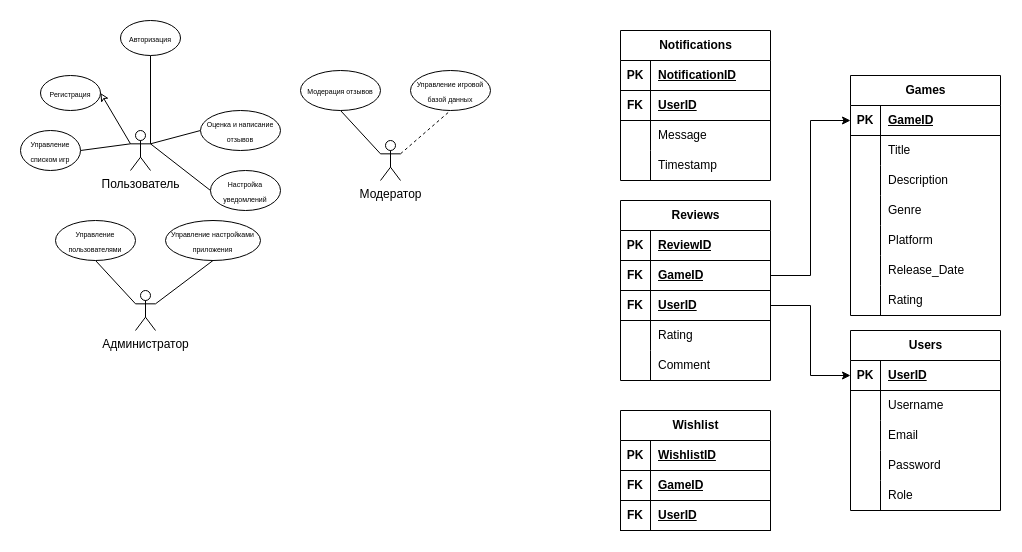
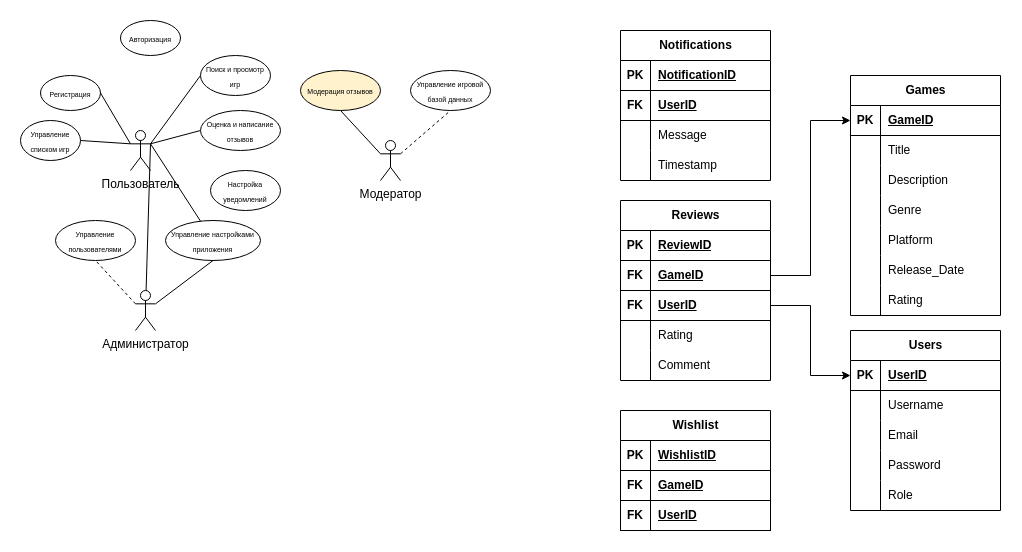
+ <mxCell id="11" value="&lt;font style=&quot;font-size: 7px;&quot;&gt;Поиск и просмотр&lt;/font&gt;&lt;div&gt;&lt;font style=&quot;font-size: 7px;&quot;&gt;игр&lt;/font&gt;&lt;/div&gt;" style="ellipse;whiteSpace=wrap;html=1;" vertex="1" parent="1"><mxGeometry x="200" y="55" width="70" height="40" as="geometry" /></mxCell>
- <mxCell id="18" value="&lt;font style=&quot;font-size: 7px;&quot;&gt;Модерация отзывов&lt;/font&gt;" style="ellipse;whiteSpace=wrap;html=1;" vertex="1" parent="1"><mxGeometry x="300" y="70" width="80" height="40" as="geometry" /></mxCell>
+ <mxCell id="18" value="&lt;font style=&quot;font-size: 7px;&quot;&gt;Модерация отзывов&lt;/font&gt;" style="ellipse;whiteSpace=wrap;html=1;fillColor=#fff2cc;" vertex="1" parent="1"><mxGeometry x="300" y="70" width="80" height="40" as="geometry" /></mxCell>
- <mxCell id="7" style="rounded=0;orthogonalLoop=1;jettySize=auto;html=1;exitX=1;exitY=0.333;exitDx=0;exitDy=0;exitPerimeter=0;entryX=0.5;entryY=1;entryDx=0;entryDy=0;endArrow=none;endFill=0;" edge="1" parent="1" source="8" target="10"><mxGeometry relative="1" as="geometry" /></mxCell>
+ <mxCell id="7" style="rounded=0;orthogonalLoop=1;jettySize=auto;html=1;exitX=1;exitY=0.333;exitDx=0;exitDy=0;exitPerimeter=0;endArrow=none;endFill=0;" edge="1" parent="1" source="8" target="24"><mxGeometry relative="1" as="geometry" /></mxCell>
- <mxCell id="3" style="rounded=0;orthogonalLoop=1;jettySize=auto;html=1;exitX=0;exitY=0.333;exitDx=0;exitDy=0;exitPerimeter=0;entryX=1;entryY=0.5;entryDx=0;entryDy=0;endArrow=classic;endFill=0;" edge="1" parent="1" source="8" target="9"><mxGeometry relative="1" as="geometry" /></mxCell>
+ <mxCell id="3" style="rounded=0;orthogonalLoop=1;jettySize=auto;html=1;exitX=0;exitY=0.333;exitDx=0;exitDy=0;exitPerimeter=0;entryX=1;entryY=0.5;entryDx=0;entryDy=0;endArrow=none;endFill=0;" edge="1" parent="1" source="8" target="9"><mxGeometry relative="1" as="geometry" /></mxCell>
+ <mxCell id="4" style="rounded=0;orthogonalLoop=1;jettySize=auto;html=1;exitX=1;exitY=0.333;exitDx=0;exitDy=0;exitPerimeter=0;entryX=0;entryY=0.5;entryDx=0;entryDy=0;endArrow=none;endFill=0;" edge="1" parent="1" source="8" target="11"><mxGeometry relative="1" as="geometry" /></mxCell>
- <mxCell id="13" value="&lt;font style=&quot;font-size: 7px;&quot;&gt;Управление списком игр&lt;/font&gt;" style="ellipse;whiteSpace=wrap;html=1;" vertex="1" parent="1"><mxGeometry x="20" y="130" width="60" height="40" as="geometry" /></mxCell>
+ <mxCell id="13" value="&lt;font style=&quot;font-size: 7px;&quot;&gt;Управление списком игр&lt;/font&gt;" style="ellipse;whiteSpace=wrap;html=1;" vertex="1" parent="1"><mxGeometry x="20" y="120" width="60" height="40" as="geometry" /></mxCell>
- <mxCell id="6" style="rounded=0;orthogonalLoop=1;jettySize=auto;html=1;exitX=1;exitY=0.333;exitDx=0;exitDy=0;exitPerimeter=0;entryX=0;entryY=0.5;entryDx=0;entryDy=0;endArrow=none;endFill=0;" edge="1" parent="1" source="8" target="14"><mxGeometry relative="1" as="geometry" /></mxCell>
+ <mxCell id="6" style="rounded=0;orthogonalLoop=1;jettySize=auto;html=1;exitX=1;exitY=0.333;exitDx=0;exitDy=0;exitPerimeter=0;endArrow=none;endFill=0;" edge="1" parent="1" source="8" target="22"><mxGeometry relative="1" as="geometry" /></mxCell>
- <mxCell id="21" style="rounded=0;orthogonalLoop=1;jettySize=auto;html=1;exitX=0;exitY=0.333;exitDx=0;exitDy=0;exitPerimeter=0;entryX=0.5;entryY=1;entryDx=0;entryDy=0;endArrow=none;endFill=0;" edge="1" parent="1" source="22" target="23"><mxGeometry relative="1" as="geometry" /></mxCell>
+ <mxCell id="21" style="rounded=0;orthogonalLoop=1;jettySize=auto;html=1;exitX=0;exitY=0.333;exitDx=0;exitDy=0;exitPerimeter=0;entryX=0.5;entryY=1;entryDx=0;entryDy=0;endArrow=none;endFill=0;dashed=1;" edge="1" parent="1" source="22" target="23"><mxGeometry relative="1" as="geometry" /></mxCell>
